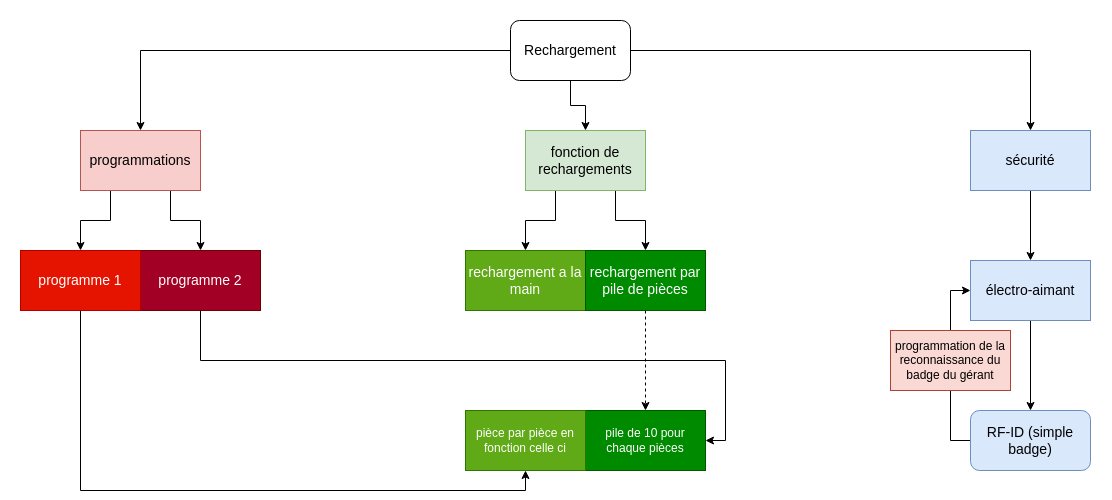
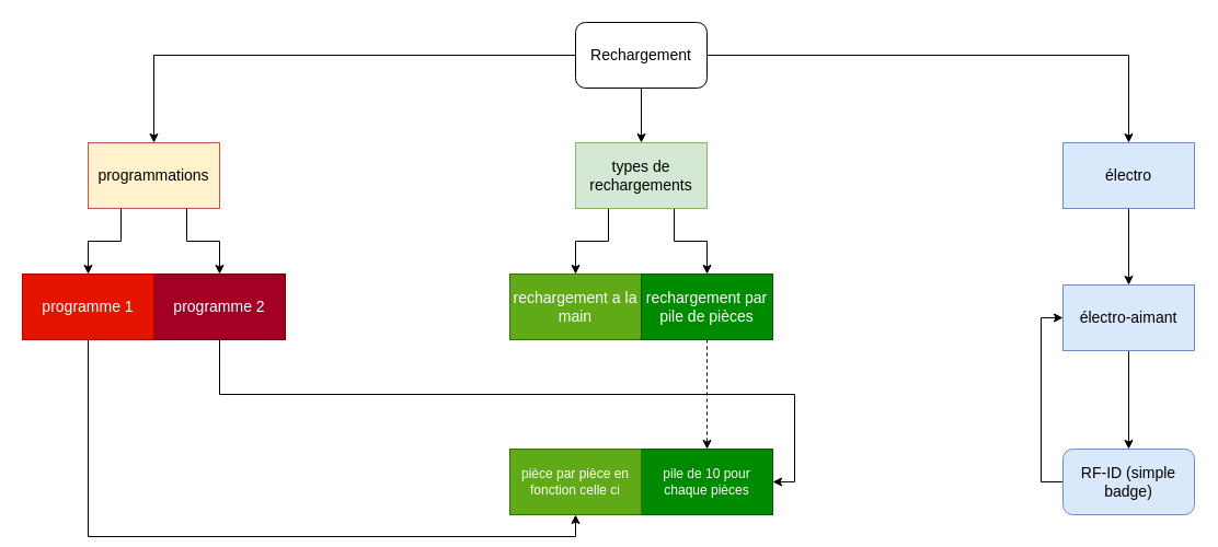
- <mxCell id="5" value="&lt;font style=&quot;vertical-align: inherit&quot;&gt;&lt;font style=&quot;vertical-align: inherit ; font-size: 14px&quot;&gt;Rechargement&lt;/font&gt;&lt;/font&gt;" style="rounded=1;whiteSpace=wrap;html=1;" parent="1" vertex="1"><mxGeometry x="510" y="20" width="120" height="60" as="geometry" /></mxCell>
+ <mxCell id="5" value="&lt;font style=&quot;vertical-align: inherit&quot;&gt;&lt;font style=&quot;vertical-align: inherit ; font-size: 14px&quot;&gt;Rechargement&lt;/font&gt;&lt;/font&gt;" style="rounded=1;whiteSpace=wrap;html=1;" parent="1" vertex="1"><mxGeometry x="525" y="20" width="120" height="60" as="geometry" /></mxCell>
- <mxCell id="8" value="&lt;font style=&quot;vertical-align: inherit&quot;&gt;&lt;font style=&quot;vertical-align: inherit&quot;&gt;programmations&lt;/font&gt;&lt;/font&gt;" style="rounded=0;whiteSpace=wrap;html=1;fontSize=14;fillColor=#f8cecc;strokeColor=#b85450;" parent="1" vertex="1"><mxGeometry x="80" y="130" width="120" height="60" as="geometry" /></mxCell>
+ <mxCell id="8" value="&lt;font style=&quot;vertical-align: inherit&quot;&gt;&lt;font style=&quot;vertical-align: inherit&quot;&gt;programmations&lt;/font&gt;&lt;/font&gt;" style="rounded=0;whiteSpace=wrap;html=1;fontSize=14;fillColor=#fff2cc;strokeColor=#b85450;" parent="1" vertex="1"><mxGeometry x="80" y="130" width="120" height="60" as="geometry" /></mxCell>
- <mxCell id="11" value="&lt;font style=&quot;vertical-align: inherit&quot;&gt;&lt;font style=&quot;vertical-align: inherit&quot;&gt;fonction de rechargements&lt;/font&gt;&lt;/font&gt;" style="rounded=0;whiteSpace=wrap;html=1;fontSize=14;fillColor=#d5e8d4;strokeColor=#82b366;" parent="1" vertex="1"><mxGeometry x="525" y="130" width="120" height="60" as="geometry" /></mxCell>
+ <mxCell id="11" value="&lt;font style=&quot;vertical-align: inherit&quot;&gt;&lt;font style=&quot;vertical-align: inherit&quot;&gt;types de rechargements&lt;/font&gt;&lt;/font&gt;" style="rounded=0;whiteSpace=wrap;html=1;fontSize=14;fillColor=#d5e8d4;strokeColor=#82b366;" parent="1" vertex="1"><mxGeometry x="525" y="130" width="120" height="60" as="geometry" /></mxCell>
- <mxCell id="13" value="&lt;font style=&quot;vertical-align: inherit&quot;&gt;&lt;font style=&quot;vertical-align: inherit&quot;&gt;&lt;font style=&quot;vertical-align: inherit&quot;&gt;&lt;font style=&quot;vertical-align: inherit&quot;&gt;sécurité&lt;/font&gt;&lt;/font&gt;&lt;/font&gt;&lt;/font&gt;" style="rounded=0;whiteSpace=wrap;html=1;fontSize=14;fillColor=#dae8fc;strokeColor=#6c8ebf;" parent="1" vertex="1"><mxGeometry x="970" y="130" width="120" height="60" as="geometry" /></mxCell>
+ <mxCell id="13" value="&lt;font style=&quot;vertical-align: inherit&quot;&gt;&lt;font style=&quot;vertical-align: inherit&quot;&gt;&lt;font style=&quot;vertical-align: inherit&quot;&gt;&lt;font style=&quot;vertical-align: inherit&quot;&gt;électro&lt;/font&gt;&lt;/font&gt;&lt;/font&gt;&lt;/font&gt;" style="rounded=0;whiteSpace=wrap;html=1;fontSize=14;fillColor=#dae8fc;strokeColor=#6c8ebf;" parent="1" vertex="1"><mxGeometry x="970" y="130" width="120" height="60" as="geometry" /></mxCell>
- <mxCell id="27" value="programmation de la reconnaissance du badge du gérant" style="rounded=0;whiteSpace=wrap;html=1;fillColor=#fad9d5;strokeColor=#ae4132;" parent="1" vertex="1"><mxGeometry x="890" y="330" width="120" height="60" as="geometry" /></mxCell>
